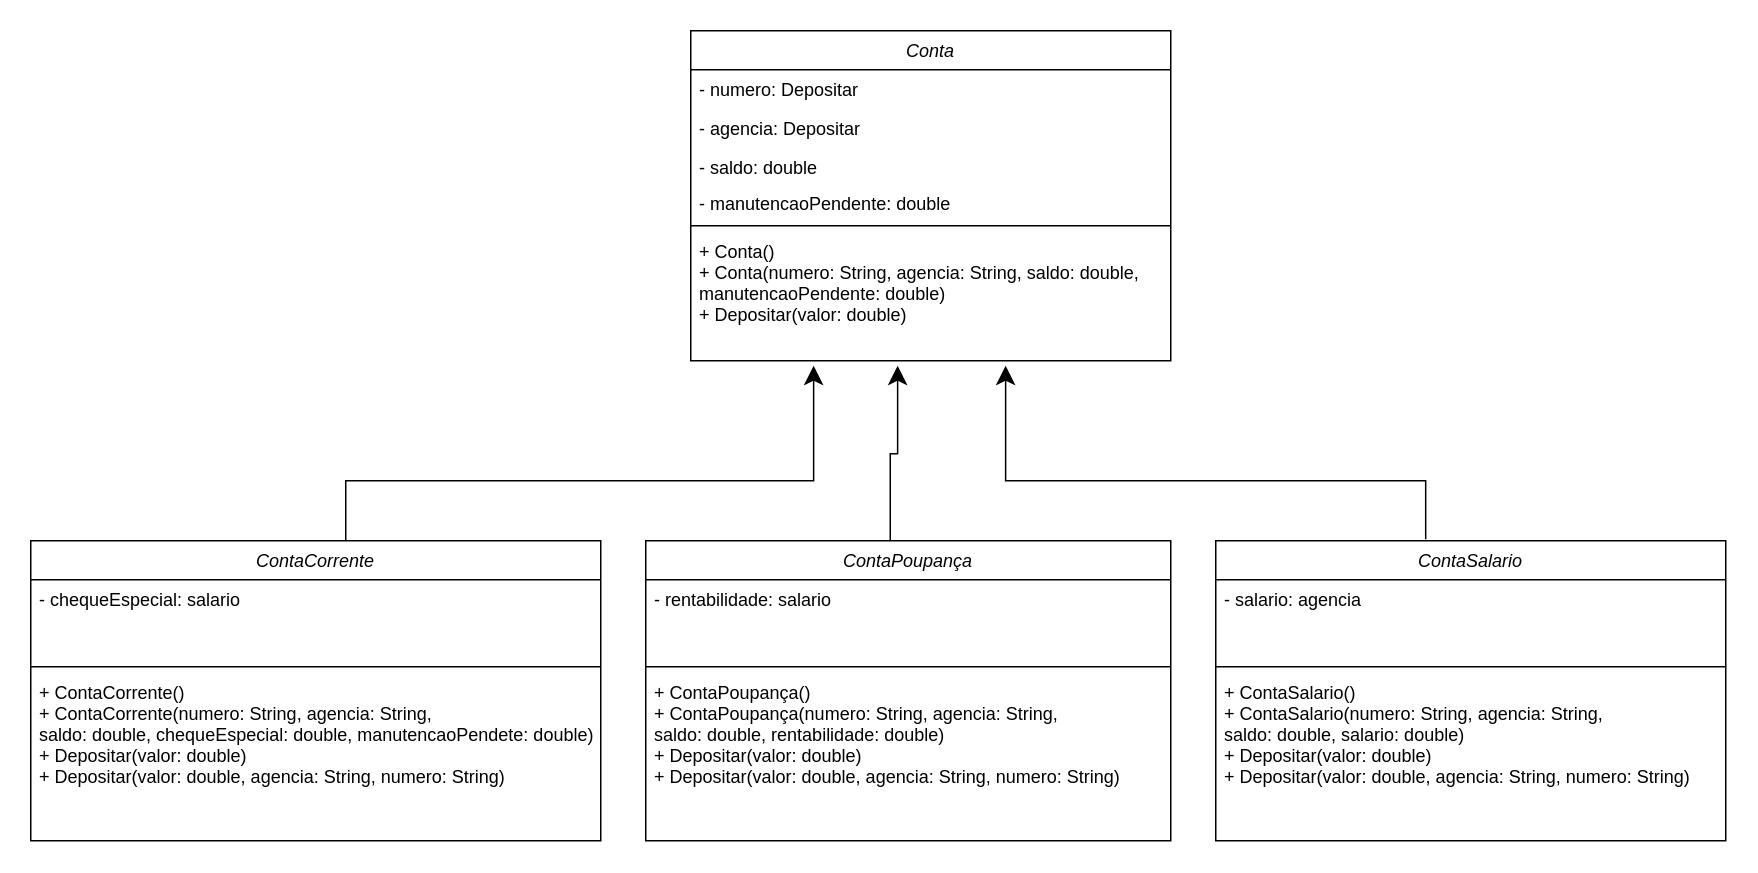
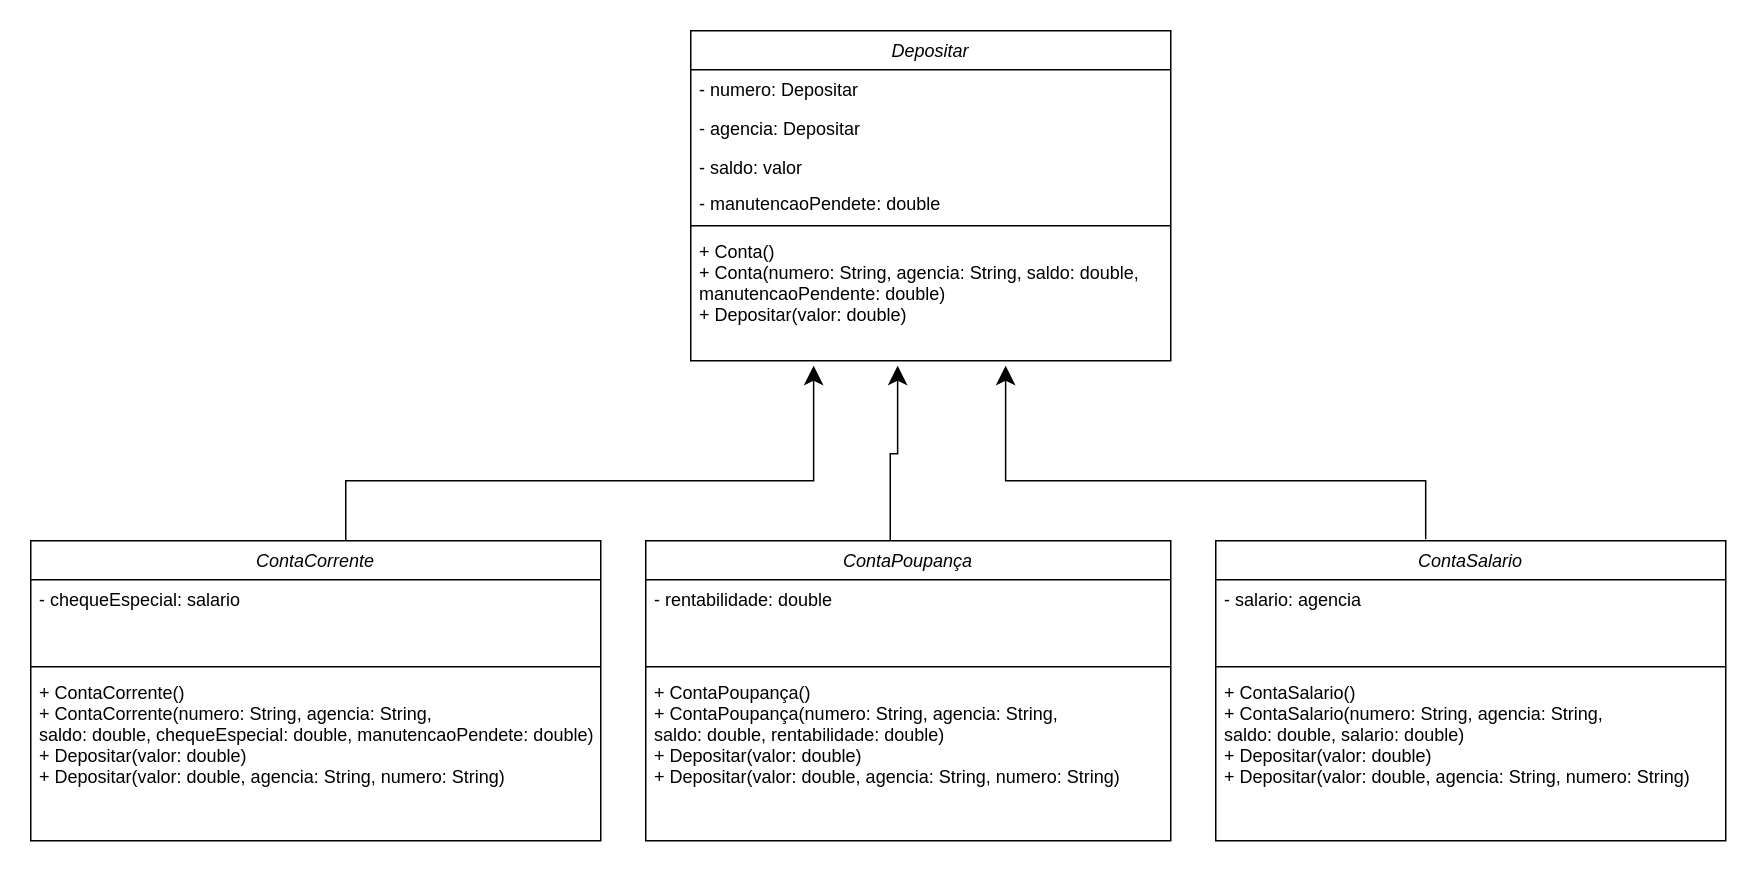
- <mxCell id="2" value="Conta" style="swimlane;fontStyle=2;align=center;verticalAlign=top;childLayout=stackLayout;horizontal=1;startSize=26;horizontalStack=0;resizeParent=1;resizeLast=0;collapsible=1;marginBottom=0;rounded=0;shadow=0;strokeWidth=1;" parent="1" vertex="1"><mxGeometry x="460" y="20" width="320" height="220" as="geometry"><mxRectangle x="230" y="140" width="160" height="26" as="alternateBounds" /></mxGeometry></mxCell>
+ <mxCell id="2" value="Depositar" style="swimlane;fontStyle=2;align=center;verticalAlign=top;childLayout=stackLayout;horizontal=1;startSize=26;horizontalStack=0;resizeParent=1;resizeLast=0;collapsible=1;marginBottom=0;rounded=0;shadow=0;strokeWidth=1;" parent="1" vertex="1"><mxGeometry x="460" y="20" width="320" height="220" as="geometry"><mxRectangle x="230" y="140" width="160" height="26" as="alternateBounds" /></mxGeometry></mxCell>
- <mxCell id="5" value="- saldo: double" style="text;align=left;verticalAlign=top;spacingLeft=4;spacingRight=4;overflow=hidden;rotatable=0;points=[[0,0.5],[1,0.5]];portConstraint=eastwest;rounded=0;shadow=0;html=0;" parent="2" vertex="1"><mxGeometry y="78" width="320" height="24" as="geometry" /></mxCell>
+ <mxCell id="5" value="- saldo: valor" style="text;align=left;verticalAlign=top;spacingLeft=4;spacingRight=4;overflow=hidden;rotatable=0;points=[[0,0.5],[1,0.5]];portConstraint=eastwest;rounded=0;shadow=0;html=0;" parent="2" vertex="1"><mxGeometry y="78" width="320" height="24" as="geometry" /></mxCell>
- <mxCell id="6" value="- manutencaoPendente: double" style="text;align=left;verticalAlign=top;spacingLeft=4;spacingRight=4;overflow=hidden;rotatable=0;points=[[0,0.5],[1,0.5]];portConstraint=eastwest;rounded=0;shadow=0;html=0;" parent="2" vertex="1"><mxGeometry y="102" width="320" height="24" as="geometry" /></mxCell>
+ <mxCell id="6" value="- manutencaoPendete: double" style="text;align=left;verticalAlign=top;spacingLeft=4;spacingRight=4;overflow=hidden;rotatable=0;points=[[0,0.5],[1,0.5]];portConstraint=eastwest;rounded=0;shadow=0;html=0;" parent="2" vertex="1"><mxGeometry y="102" width="320" height="24" as="geometry" /></mxCell>
- <mxCell id="17" value="- rentabilidade: salario" style="text;align=left;verticalAlign=top;spacingLeft=4;spacingRight=4;overflow=hidden;rotatable=0;points=[[0,0.5],[1,0.5]];portConstraint=eastwest;" parent="16" vertex="1"><mxGeometry y="26" width="350" height="54" as="geometry" /></mxCell>
+ <mxCell id="17" value="- rentabilidade: double" style="text;align=left;verticalAlign=top;spacingLeft=4;spacingRight=4;overflow=hidden;rotatable=0;points=[[0,0.5],[1,0.5]];portConstraint=eastwest;" parent="16" vertex="1"><mxGeometry y="26" width="350" height="54" as="geometry" /></mxCell>
